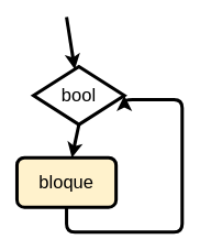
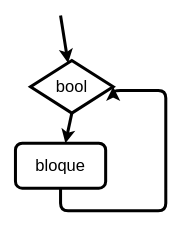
- <mxCell id="5" value="&lt;font style=&quot;font-size: 22px&quot;&gt;bloque&lt;/font&gt;" style="rounded=1;whiteSpace=wrap;html=1;strokeWidth=4;fillColor=#fff2cc;" vertex="1" parent="1"><mxGeometry x="20" y="190" width="120" height="60" as="geometry" /></mxCell>
+ <mxCell id="5" value="&lt;font style=&quot;font-size: 22px&quot;&gt;bloque&lt;/font&gt;" style="rounded=1;whiteSpace=wrap;html=1;strokeWidth=4;" vertex="1" parent="1"><mxGeometry x="20" y="190" width="120" height="60" as="geometry" /></mxCell>
